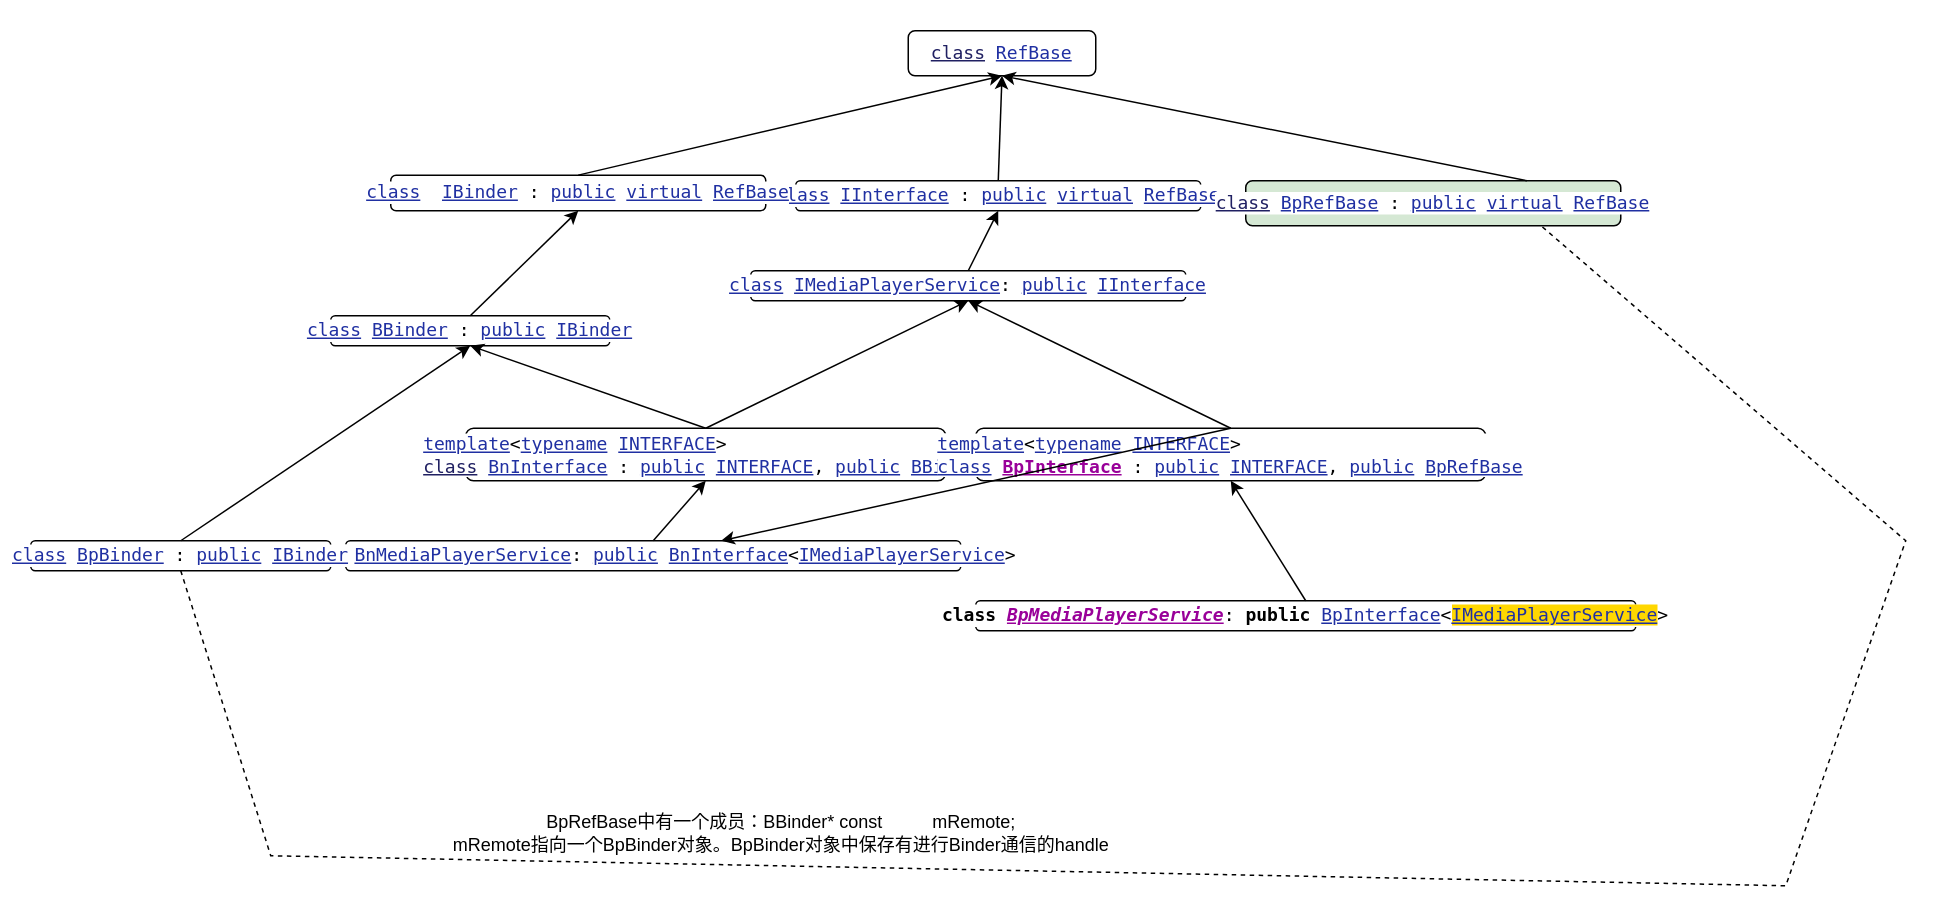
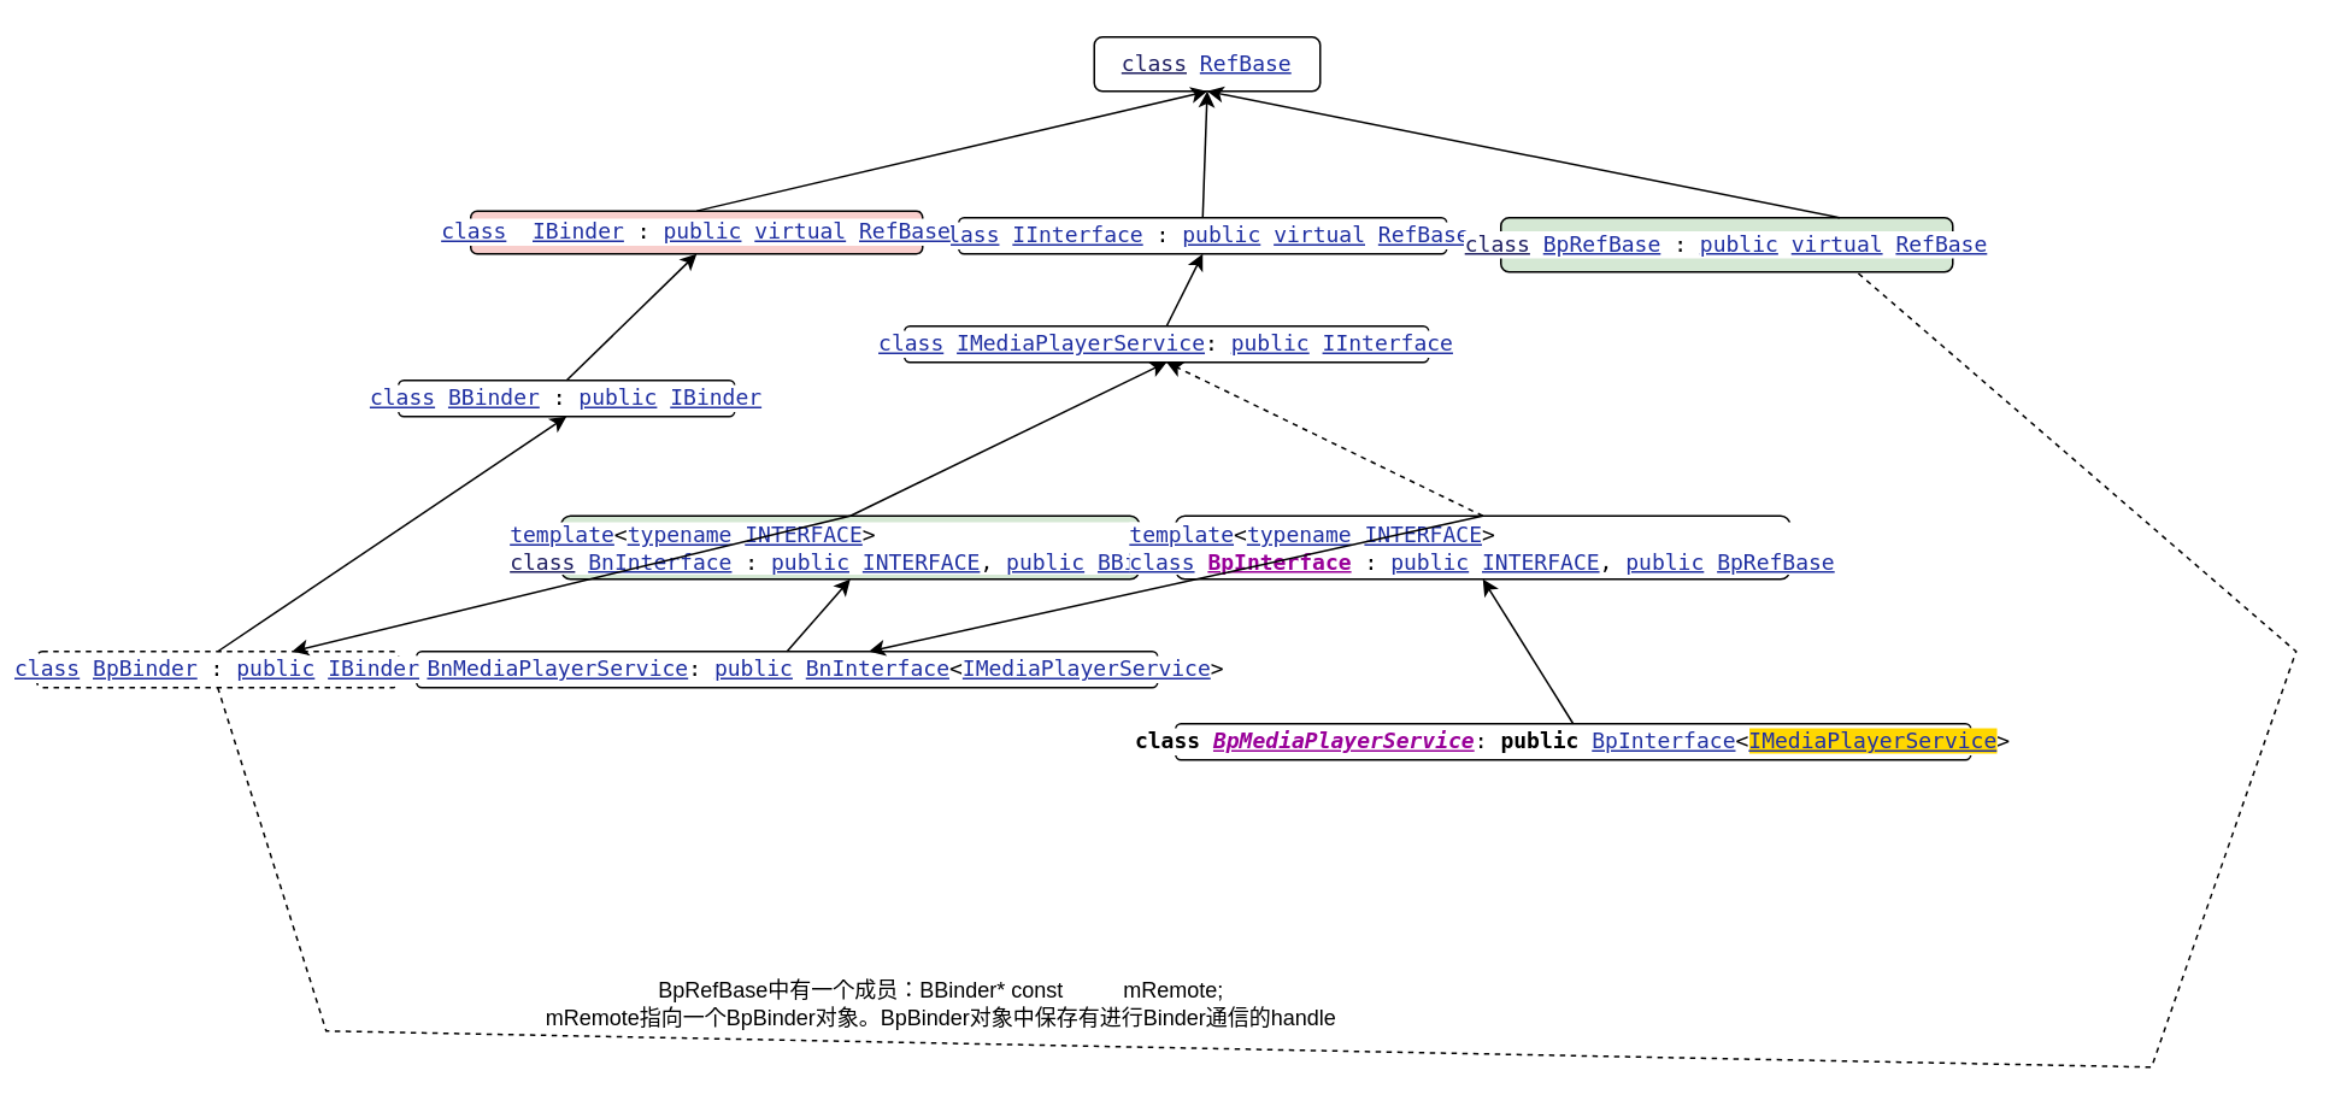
- <mxCell id="10" value="&lt;pre style=&quot;border: 0px ; margin-top: 0px ; margin-bottom: 0px ; color: rgb(0 , 0 , 0) ; background-color: rgb(255 , 255 , 255)&quot;&gt;&lt;a href=&quot;http://10.234.22.197:6015/source/s?defs=class&amp;amp;project=mtk8195_android_R&quot; class=&quot;intelliWindow-symbol&quot; style=&quot;color: rgb(32 , 48 , 162)&quot;&gt;class&lt;/a&gt;  &lt;a href=&quot;http://10.234.22.197:6015/source/s?defs=IBinder&amp;amp;project=mtk8195_android_R&quot; class=&quot;intelliWindow-symbol&quot; style=&quot;color: rgb(32 , 48 , 162)&quot;&gt;IBinder&lt;/a&gt; : &lt;a href=&quot;http://10.234.22.197:6015/source/s?defs=public&amp;amp;project=mtk8195_android_R&quot; class=&quot;intelliWindow-symbol&quot; style=&quot;color: rgb(32 , 48 , 162)&quot;&gt;public&lt;/a&gt; &lt;a href=&quot;http://10.234.22.197:6015/source/s?defs=virtual&amp;amp;project=mtk8195_android_R&quot; class=&quot;intelliWindow-symbol&quot; style=&quot;color: rgb(32 , 48 , 162)&quot;&gt;virtual&lt;/a&gt; &lt;a href=&quot;http://10.234.22.197:6015/source/s?defs=RefBase&amp;amp;project=mtk8195_android_R&quot; class=&quot;intelliWindow-symbol&quot; style=&quot;color: rgb(32 , 48 , 162)&quot;&gt;RefBase&lt;/a&gt;&lt;/pre&gt;" style="rounded=1;whiteSpace=wrap;html=1;" parent="1" vertex="1"><mxGeometry x="260" y="116.25" width="250" height="23.75" as="geometry" /></mxCell>
+ <mxCell id="10" value="&lt;pre style=&quot;border: 0px ; margin-top: 0px ; margin-bottom: 0px ; color: rgb(0 , 0 , 0) ; background-color: rgb(255 , 255 , 255)&quot;&gt;&lt;a href=&quot;http://10.234.22.197:6015/source/s?defs=class&amp;amp;project=mtk8195_android_R&quot; class=&quot;intelliWindow-symbol&quot; style=&quot;color: rgb(32 , 48 , 162)&quot;&gt;class&lt;/a&gt;  &lt;a href=&quot;http://10.234.22.197:6015/source/s?defs=IBinder&amp;amp;project=mtk8195_android_R&quot; class=&quot;intelliWindow-symbol&quot; style=&quot;color: rgb(32 , 48 , 162)&quot;&gt;IBinder&lt;/a&gt; : &lt;a href=&quot;http://10.234.22.197:6015/source/s?defs=public&amp;amp;project=mtk8195_android_R&quot; class=&quot;intelliWindow-symbol&quot; style=&quot;color: rgb(32 , 48 , 162)&quot;&gt;public&lt;/a&gt; &lt;a href=&quot;http://10.234.22.197:6015/source/s?defs=virtual&amp;amp;project=mtk8195_android_R&quot; class=&quot;intelliWindow-symbol&quot; style=&quot;color: rgb(32 , 48 , 162)&quot;&gt;virtual&lt;/a&gt; &lt;a href=&quot;http://10.234.22.197:6015/source/s?defs=RefBase&amp;amp;project=mtk8195_android_R&quot; class=&quot;intelliWindow-symbol&quot; style=&quot;color: rgb(32 , 48 , 162)&quot;&gt;RefBase&lt;/a&gt;&lt;/pre&gt;" style="rounded=1;whiteSpace=wrap;html=1;fillColor=#f8cecc;" parent="1" vertex="1"><mxGeometry x="260" y="116.25" width="250" height="23.75" as="geometry" /></mxCell>
- <mxCell id="18" value="" style="endArrow=classic;html=1;exitX=0.5;exitY=0;exitDx=0;exitDy=0;entryX=0.5;entryY=1;entryDx=0;entryDy=0;" parent="1" source="8" target="3" edge="1"><mxGeometry width="50" height="50" relative="1" as="geometry"><mxPoint x="945" y="362.5" as="sourcePoint" /><mxPoint x="660" y="240" as="targetPoint" /></mxGeometry></mxCell>
+ <mxCell id="18" value="" style="endArrow=classic;html=1;exitX=0.5;exitY=0;exitDx=0;exitDy=0;entryX=0.5;entryY=1;entryDx=0;entryDy=0;dashed=1;" parent="1" source="8" target="3" edge="1"><mxGeometry width="50" height="50" relative="1" as="geometry"><mxPoint x="945" y="362.5" as="sourcePoint" /><mxPoint x="660" y="240" as="targetPoint" /></mxGeometry></mxCell>
- <mxCell id="15" value="" style="endArrow=classic;html=1;exitX=0.5;exitY=0;exitDx=0;exitDy=0;entryX=0.5;entryY=1;entryDx=0;entryDy=0;" parent="1" source="5" target="6" edge="1"><mxGeometry width="50" height="50" relative="1" as="geometry"><mxPoint x="-5" y="382.5" as="sourcePoint" /><mxPoint x="180" y="240" as="targetPoint" /></mxGeometry></mxCell>
+ <mxCell id="15" value="" style="endArrow=classic;html=1;exitX=0.5;exitY=0;exitDx=0;exitDy=0;" parent="1" source="5" target="11" edge="1"><mxGeometry width="50" height="50" relative="1" as="geometry"><mxPoint x="-5" y="382.5" as="sourcePoint" /><mxPoint x="180" y="240" as="targetPoint" /></mxGeometry></mxCell>
- <mxCell id="5" value="&lt;pre style=&quot;text-align: left ; border: 0px ; margin-top: 0px ; margin-bottom: 0px ; color: rgb(0 , 0 , 0) ; background-color: rgb(255 , 255 , 255)&quot;&gt;&lt;a href=&quot;http://10.234.22.197:6015/source/s?defs=template&amp;amp;project=mtk8195_android_R&quot; class=&quot;intelliWindow-symbol&quot; style=&quot;color: rgb(32 , 48 , 162)&quot;&gt;template&lt;/a&gt;&amp;lt;&lt;a href=&quot;http://10.234.22.197:6015/source/s?defs=typename&amp;amp;project=mtk8195_android_R&quot; class=&quot;intelliWindow-symbol&quot; style=&quot;color: rgb(32 , 48 , 162)&quot;&gt;typename&lt;/a&gt; &lt;a href=&quot;http://10.234.22.197:6015/source/s?defs=INTERFACE&amp;amp;project=mtk8195_android_R&quot; class=&quot;intelliWindow-symbol&quot; style=&quot;color: rgb(32 , 48 , 162)&quot;&gt;INTERFACE&lt;/a&gt;&amp;gt;&lt;/pre&gt;&lt;pre style=&quot;text-align: left ; border: 0px ; margin-top: 0px ; margin-bottom: 0px ; color: rgb(0 , 0 , 0) ; background-color: rgb(255 , 255 , 255)&quot;&gt;&lt;pre style=&quot;border: 0px ; margin-top: 0px ; margin-bottom: 0px&quot;&gt;&lt;a href=&quot;http://10.234.22.197:6015/source/s?defs=class&amp;amp;project=mtk8195_android_R&quot; class=&quot;intelliWindow-symbol&quot; style=&quot;color: rgb(32 , 32 , 98)&quot;&gt;class&lt;/a&gt; &lt;a href=&quot;http://10.234.22.197:6015/source/s?defs=BnInterface&amp;amp;project=mtk8195_android_R&quot; class=&quot;intelliWindow-symbol&quot; style=&quot;color: rgb(32 , 48 , 162)&quot;&gt;BnInterface&lt;/a&gt; : &lt;a href=&quot;http://10.234.22.197:6015/source/s?defs=public&amp;amp;project=mtk8195_android_R&quot; class=&quot;intelliWindow-symbol&quot; style=&quot;color: rgb(32 , 48 , 162)&quot;&gt;public&lt;/a&gt; &lt;a href=&quot;http://10.234.22.197:6015/source/s?defs=INTERFACE&amp;amp;project=mtk8195_android_R&quot; class=&quot;intelliWindow-symbol&quot; style=&quot;color: rgb(32 , 48 , 162)&quot;&gt;INTERFACE&lt;/a&gt;, &lt;a href=&quot;http://10.234.22.197:6015/source/s?defs=public&amp;amp;project=mtk8195_android_R&quot; class=&quot;intelliWindow-symbol&quot; style=&quot;color: rgb(32 , 48 , 162)&quot;&gt;public&lt;/a&gt; &lt;a href=&quot;http://10.234.22.197:6015/source/s?defs=BBinder&amp;amp;project=mtk8195_android_R&quot; class=&quot;intelliWindow-symbol&quot; style=&quot;color: rgb(32 , 48 , 162)&quot;&gt;BBinder&lt;/a&gt;&lt;/pre&gt;&lt;/pre&gt;" style="rounded=1;whiteSpace=wrap;html=1;" parent="1" vertex="1"><mxGeometry x="310" y="285" width="320" height="35" as="geometry" /></mxCell>
+ <mxCell id="5" value="&lt;pre style=&quot;text-align: left ; border: 0px ; margin-top: 0px ; margin-bottom: 0px ; color: rgb(0 , 0 , 0) ; background-color: rgb(255 , 255 , 255)&quot;&gt;&lt;a href=&quot;http://10.234.22.197:6015/source/s?defs=template&amp;amp;project=mtk8195_android_R&quot; class=&quot;intelliWindow-symbol&quot; style=&quot;color: rgb(32 , 48 , 162)&quot;&gt;template&lt;/a&gt;&amp;lt;&lt;a href=&quot;http://10.234.22.197:6015/source/s?defs=typename&amp;amp;project=mtk8195_android_R&quot; class=&quot;intelliWindow-symbol&quot; style=&quot;color: rgb(32 , 48 , 162)&quot;&gt;typename&lt;/a&gt; &lt;a href=&quot;http://10.234.22.197:6015/source/s?defs=INTERFACE&amp;amp;project=mtk8195_android_R&quot; class=&quot;intelliWindow-symbol&quot; style=&quot;color: rgb(32 , 48 , 162)&quot;&gt;INTERFACE&lt;/a&gt;&amp;gt;&lt;/pre&gt;&lt;pre style=&quot;text-align: left ; border: 0px ; margin-top: 0px ; margin-bottom: 0px ; color: rgb(0 , 0 , 0) ; background-color: rgb(255 , 255 , 255)&quot;&gt;&lt;pre style=&quot;border: 0px ; margin-top: 0px ; margin-bottom: 0px&quot;&gt;&lt;a href=&quot;http://10.234.22.197:6015/source/s?defs=class&amp;amp;project=mtk8195_android_R&quot; class=&quot;intelliWindow-symbol&quot; style=&quot;color: rgb(32 , 32 , 98)&quot;&gt;class&lt;/a&gt; &lt;a href=&quot;http://10.234.22.197:6015/source/s?defs=BnInterface&amp;amp;project=mtk8195_android_R&quot; class=&quot;intelliWindow-symbol&quot; style=&quot;color: rgb(32 , 48 , 162)&quot;&gt;BnInterface&lt;/a&gt; : &lt;a href=&quot;http://10.234.22.197:6015/source/s?defs=public&amp;amp;project=mtk8195_android_R&quot; class=&quot;intelliWindow-symbol&quot; style=&quot;color: rgb(32 , 48 , 162)&quot;&gt;public&lt;/a&gt; &lt;a href=&quot;http://10.234.22.197:6015/source/s?defs=INTERFACE&amp;amp;project=mtk8195_android_R&quot; class=&quot;intelliWindow-symbol&quot; style=&quot;color: rgb(32 , 48 , 162)&quot;&gt;INTERFACE&lt;/a&gt;, &lt;a href=&quot;http://10.234.22.197:6015/source/s?defs=public&amp;amp;project=mtk8195_android_R&quot; class=&quot;intelliWindow-symbol&quot; style=&quot;color: rgb(32 , 48 , 162)&quot;&gt;public&lt;/a&gt; &lt;a href=&quot;http://10.234.22.197:6015/source/s?defs=BBinder&amp;amp;project=mtk8195_android_R&quot; class=&quot;intelliWindow-symbol&quot; style=&quot;color: rgb(32 , 48 , 162)&quot;&gt;BBinder&lt;/a&gt;&lt;/pre&gt;&lt;/pre&gt;" style="rounded=1;whiteSpace=wrap;html=1;fillColor=#d5e8d4;" parent="1" vertex="1"><mxGeometry x="310" y="285" width="320" height="35" as="geometry" /></mxCell>
- <mxCell id="11" value="&lt;pre style=&quot;border: 0px ; margin-top: 0px ; margin-bottom: 0px ; color: rgb(0 , 0 , 0) ; background-color: rgb(255 , 255 , 255)&quot;&gt;&lt;a href=&quot;http://10.234.22.197:6015/source/s?defs=class&amp;amp;project=mtk8195_android_R&quot; class=&quot;intelliWindow-symbol&quot; style=&quot;color: rgb(32 , 48 , 162)&quot;&gt;class&lt;/a&gt; &lt;a href=&quot;http://10.234.22.197:6015/source/s?defs=BpBinder&amp;amp;project=mtk8195_android_R&quot; class=&quot;intelliWindow-symbol&quot; style=&quot;color: rgb(32 , 48 , 162)&quot;&gt;BpBinder&lt;/a&gt; : &lt;a href=&quot;http://10.234.22.197:6015/source/s?defs=public&amp;amp;project=mtk8195_android_R&quot; class=&quot;intelliWindow-symbol&quot; style=&quot;color: rgb(32 , 48 , 162)&quot;&gt;public&lt;/a&gt; &lt;a href=&quot;http://10.234.22.197:6015/source/s?defs=IBinder&amp;amp;project=mtk8195_android_R&quot; class=&quot;intelliWindow-symbol&quot; style=&quot;color: rgb(32 , 48 , 162)&quot;&gt;IBinder&lt;/a&gt;&lt;/pre&gt;" style="rounded=1;whiteSpace=wrap;html=1;" parent="1" vertex="1"><mxGeometry x="20" y="360" width="200" height="20" as="geometry" /></mxCell>
+ <mxCell id="11" value="&lt;pre style=&quot;border: 0px ; margin-top: 0px ; margin-bottom: 0px ; color: rgb(0 , 0 , 0) ; background-color: rgb(255 , 255 , 255)&quot;&gt;&lt;a href=&quot;http://10.234.22.197:6015/source/s?defs=class&amp;amp;project=mtk8195_android_R&quot; class=&quot;intelliWindow-symbol&quot; style=&quot;color: rgb(32 , 48 , 162)&quot;&gt;class&lt;/a&gt; &lt;a href=&quot;http://10.234.22.197:6015/source/s?defs=BpBinder&amp;amp;project=mtk8195_android_R&quot; class=&quot;intelliWindow-symbol&quot; style=&quot;color: rgb(32 , 48 , 162)&quot;&gt;BpBinder&lt;/a&gt; : &lt;a href=&quot;http://10.234.22.197:6015/source/s?defs=public&amp;amp;project=mtk8195_android_R&quot; class=&quot;intelliWindow-symbol&quot; style=&quot;color: rgb(32 , 48 , 162)&quot;&gt;public&lt;/a&gt; &lt;a href=&quot;http://10.234.22.197:6015/source/s?defs=IBinder&amp;amp;project=mtk8195_android_R&quot; class=&quot;intelliWindow-symbol&quot; style=&quot;color: rgb(32 , 48 , 162)&quot;&gt;IBinder&lt;/a&gt;&lt;/pre&gt;" style="rounded=1;whiteSpace=wrap;html=1;dashed=1;" parent="1" vertex="1"><mxGeometry x="20" y="360" width="200" height="20" as="geometry" /></mxCell>
